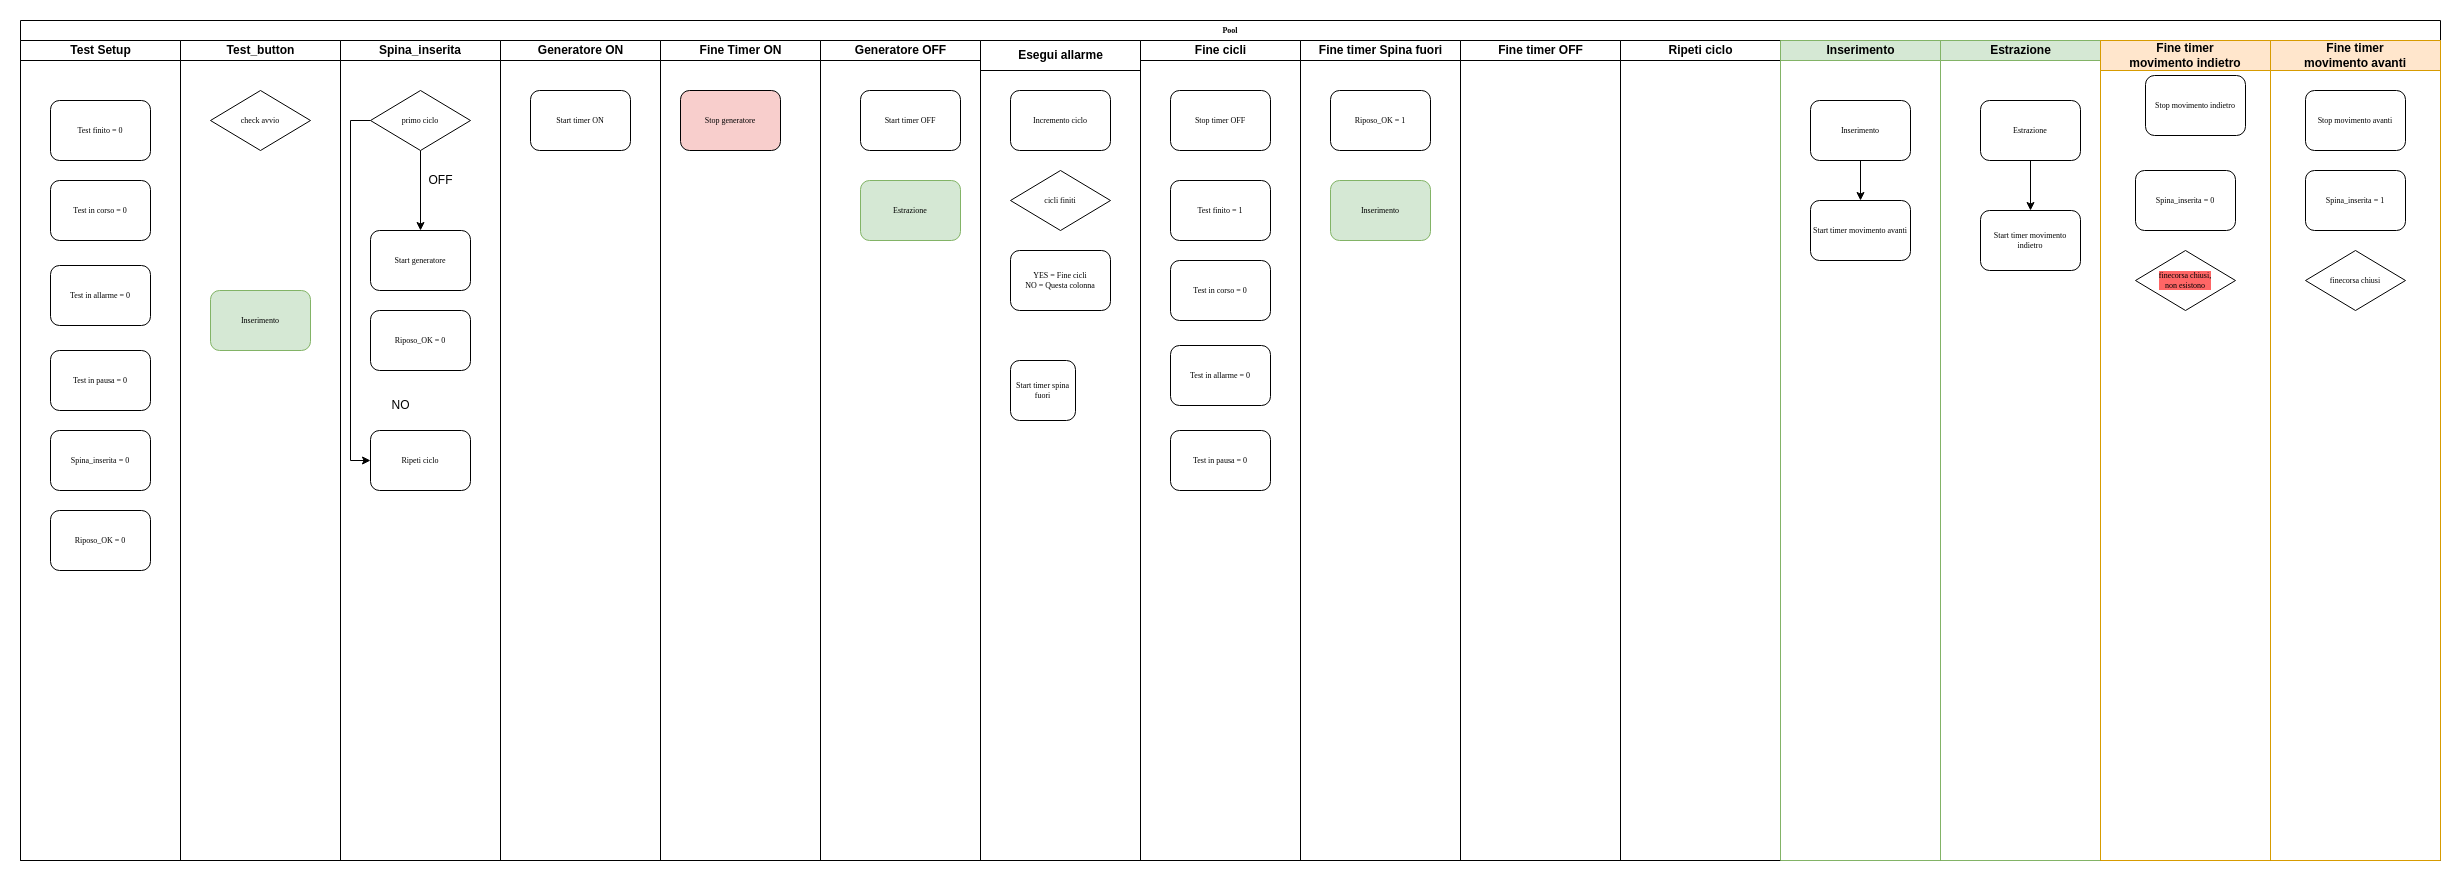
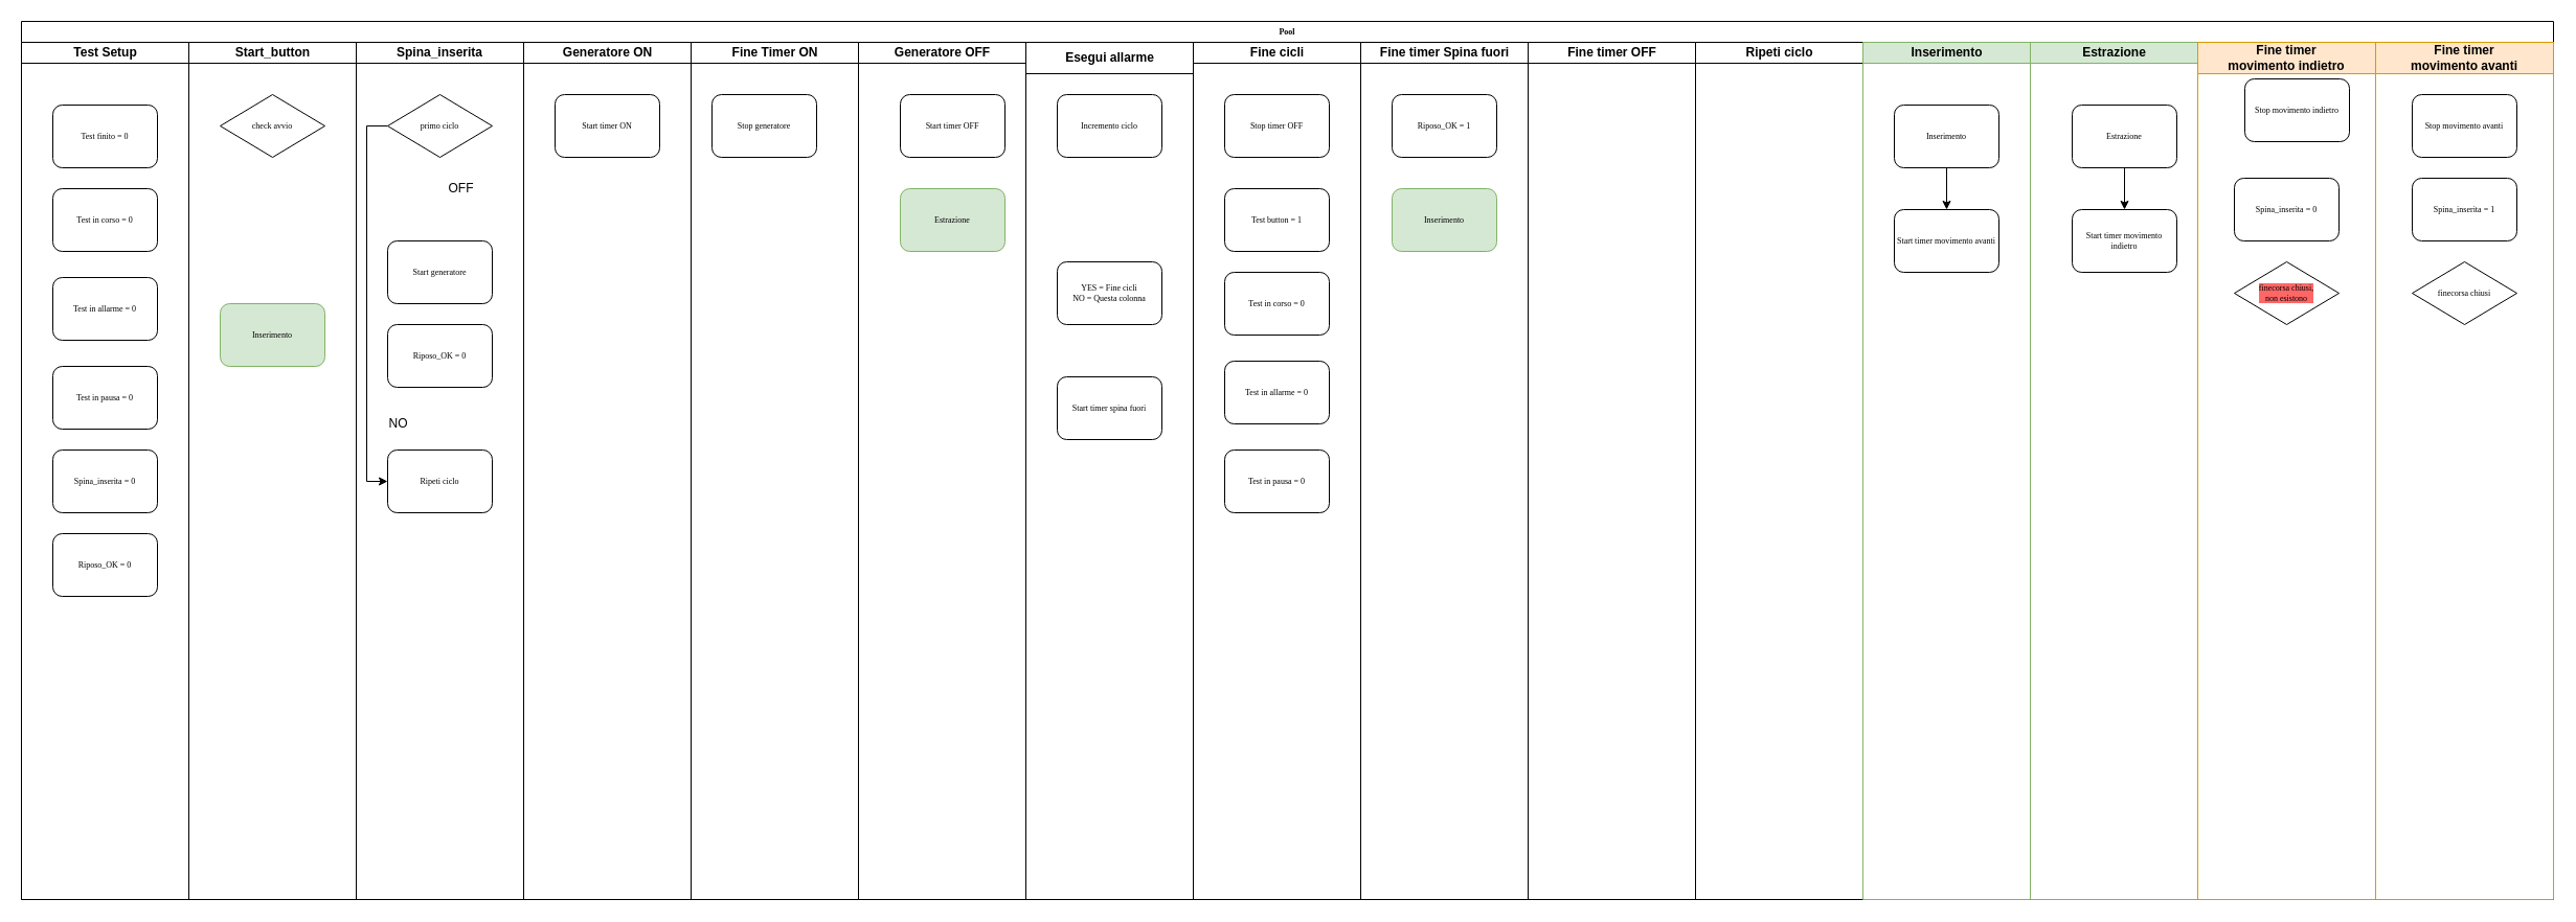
- <mxCell id="10" value="Test_button" style="swimlane;html=1;startSize=20;" parent="2" vertex="1"><mxGeometry x="160" y="20" width="160" height="820" as="geometry" /></mxCell>
+ <mxCell id="10" value="Start_button" style="swimlane;html=1;startSize=20;" parent="2" vertex="1"><mxGeometry x="160" y="20" width="160" height="820" as="geometry" /></mxCell>
- <mxCell id="25" value="Stop generatore" style="rounded=1;whiteSpace=wrap;html=1;shadow=0;labelBackgroundColor=none;strokeWidth=1;fontFamily=Verdana;fontSize=8;align=center;fillColor=#f8cecc;" vertex="1" parent="24"><mxGeometry x="20" y="50" width="100" height="60" as="geometry" /></mxCell>
+ <mxCell id="25" value="Stop generatore" style="rounded=1;whiteSpace=wrap;html=1;shadow=0;labelBackgroundColor=none;strokeWidth=1;fontFamily=Verdana;fontSize=8;align=center;" vertex="1" parent="24"><mxGeometry x="20" y="50" width="100" height="60" as="geometry" /></mxCell>
- <mxCell id="16" style="edgeStyle=orthogonalEdgeStyle;rounded=0;orthogonalLoop=1;jettySize=auto;html=1;exitX=0.5;exitY=1;exitDx=0;exitDy=0;entryX=0.5;entryY=0;entryDx=0;entryDy=0;" edge="1" parent="13" source="18" target="14"><mxGeometry relative="1" as="geometry" /></mxCell>
- <mxCell id="32" value="cicli finiti" style="rhombus;whiteSpace=wrap;html=1;rounded=0;shadow=0;labelBackgroundColor=none;strokeWidth=1;fontFamily=Verdana;fontSize=8;align=center;" vertex="1" parent="29"><mxGeometry x="30" y="130" width="100" height="60" as="geometry" /></mxCell>
- <mxCell id="36" value="Test finito = 1" style="rounded=1;whiteSpace=wrap;html=1;shadow=0;labelBackgroundColor=none;strokeWidth=1;fontFamily=Verdana;fontSize=8;align=center;" vertex="1" parent="34"><mxGeometry x="30" y="140" width="100" height="60" as="geometry" /></mxCell>
+ <mxCell id="36" value="Test button = 1" style="rounded=1;whiteSpace=wrap;html=1;shadow=0;labelBackgroundColor=none;strokeWidth=1;fontFamily=Verdana;fontSize=8;align=center;" vertex="1" parent="34"><mxGeometry x="30" y="140" width="100" height="60" as="geometry" /></mxCell>
- <mxCell id="51" value="Start timer movimento indietro" style="rounded=1;whiteSpace=wrap;html=1;shadow=0;labelBackgroundColor=none;strokeWidth=1;fontFamily=Verdana;fontSize=8;align=center;" vertex="1" parent="49"><mxGeometry x="40" y="170" width="100" height="60" as="geometry" /></mxCell>
+ <mxCell id="51" value="Start timer movimento indietro" style="rounded=1;whiteSpace=wrap;html=1;shadow=0;labelBackgroundColor=none;strokeWidth=1;fontFamily=Verdana;fontSize=8;align=center;" vertex="1" parent="49"><mxGeometry x="40" y="160" width="100" height="60" as="geometry" /></mxCell>
- <mxCell id="30" value="Start timer spina fuori" style="rounded=1;whiteSpace=wrap;html=1;shadow=0;labelBackgroundColor=none;strokeWidth=1;fontFamily=Verdana;fontSize=8;align=center;" vertex="1" parent="29"><mxGeometry x="30" y="320" width="65" height="60" as="geometry" /></mxCell>
+ <mxCell id="30" value="Start timer spina fuori" style="rounded=1;whiteSpace=wrap;html=1;shadow=0;labelBackgroundColor=none;strokeWidth=1;fontFamily=Verdana;fontSize=8;align=center;" vertex="1" parent="29"><mxGeometry x="30" y="320" width="100" height="60" as="geometry" /></mxCell>
- <mxCell id="20" value="NO" style="text;html=1;align=center;verticalAlign=middle;resizable=0;points=[];autosize=1;strokeColor=none;fillColor=none;" vertex="1" parent="13"><mxGeometry x="45" y="355" width="30" height="20" as="geometry" /></mxCell>
+ <mxCell id="20" value="NO" style="text;html=1;align=center;verticalAlign=middle;resizable=0;points=[];autosize=1;strokeColor=none;fillColor=none;" vertex="1" parent="13"><mxGeometry x="25" y="355" width="30" height="20" as="geometry" /></mxCell>
